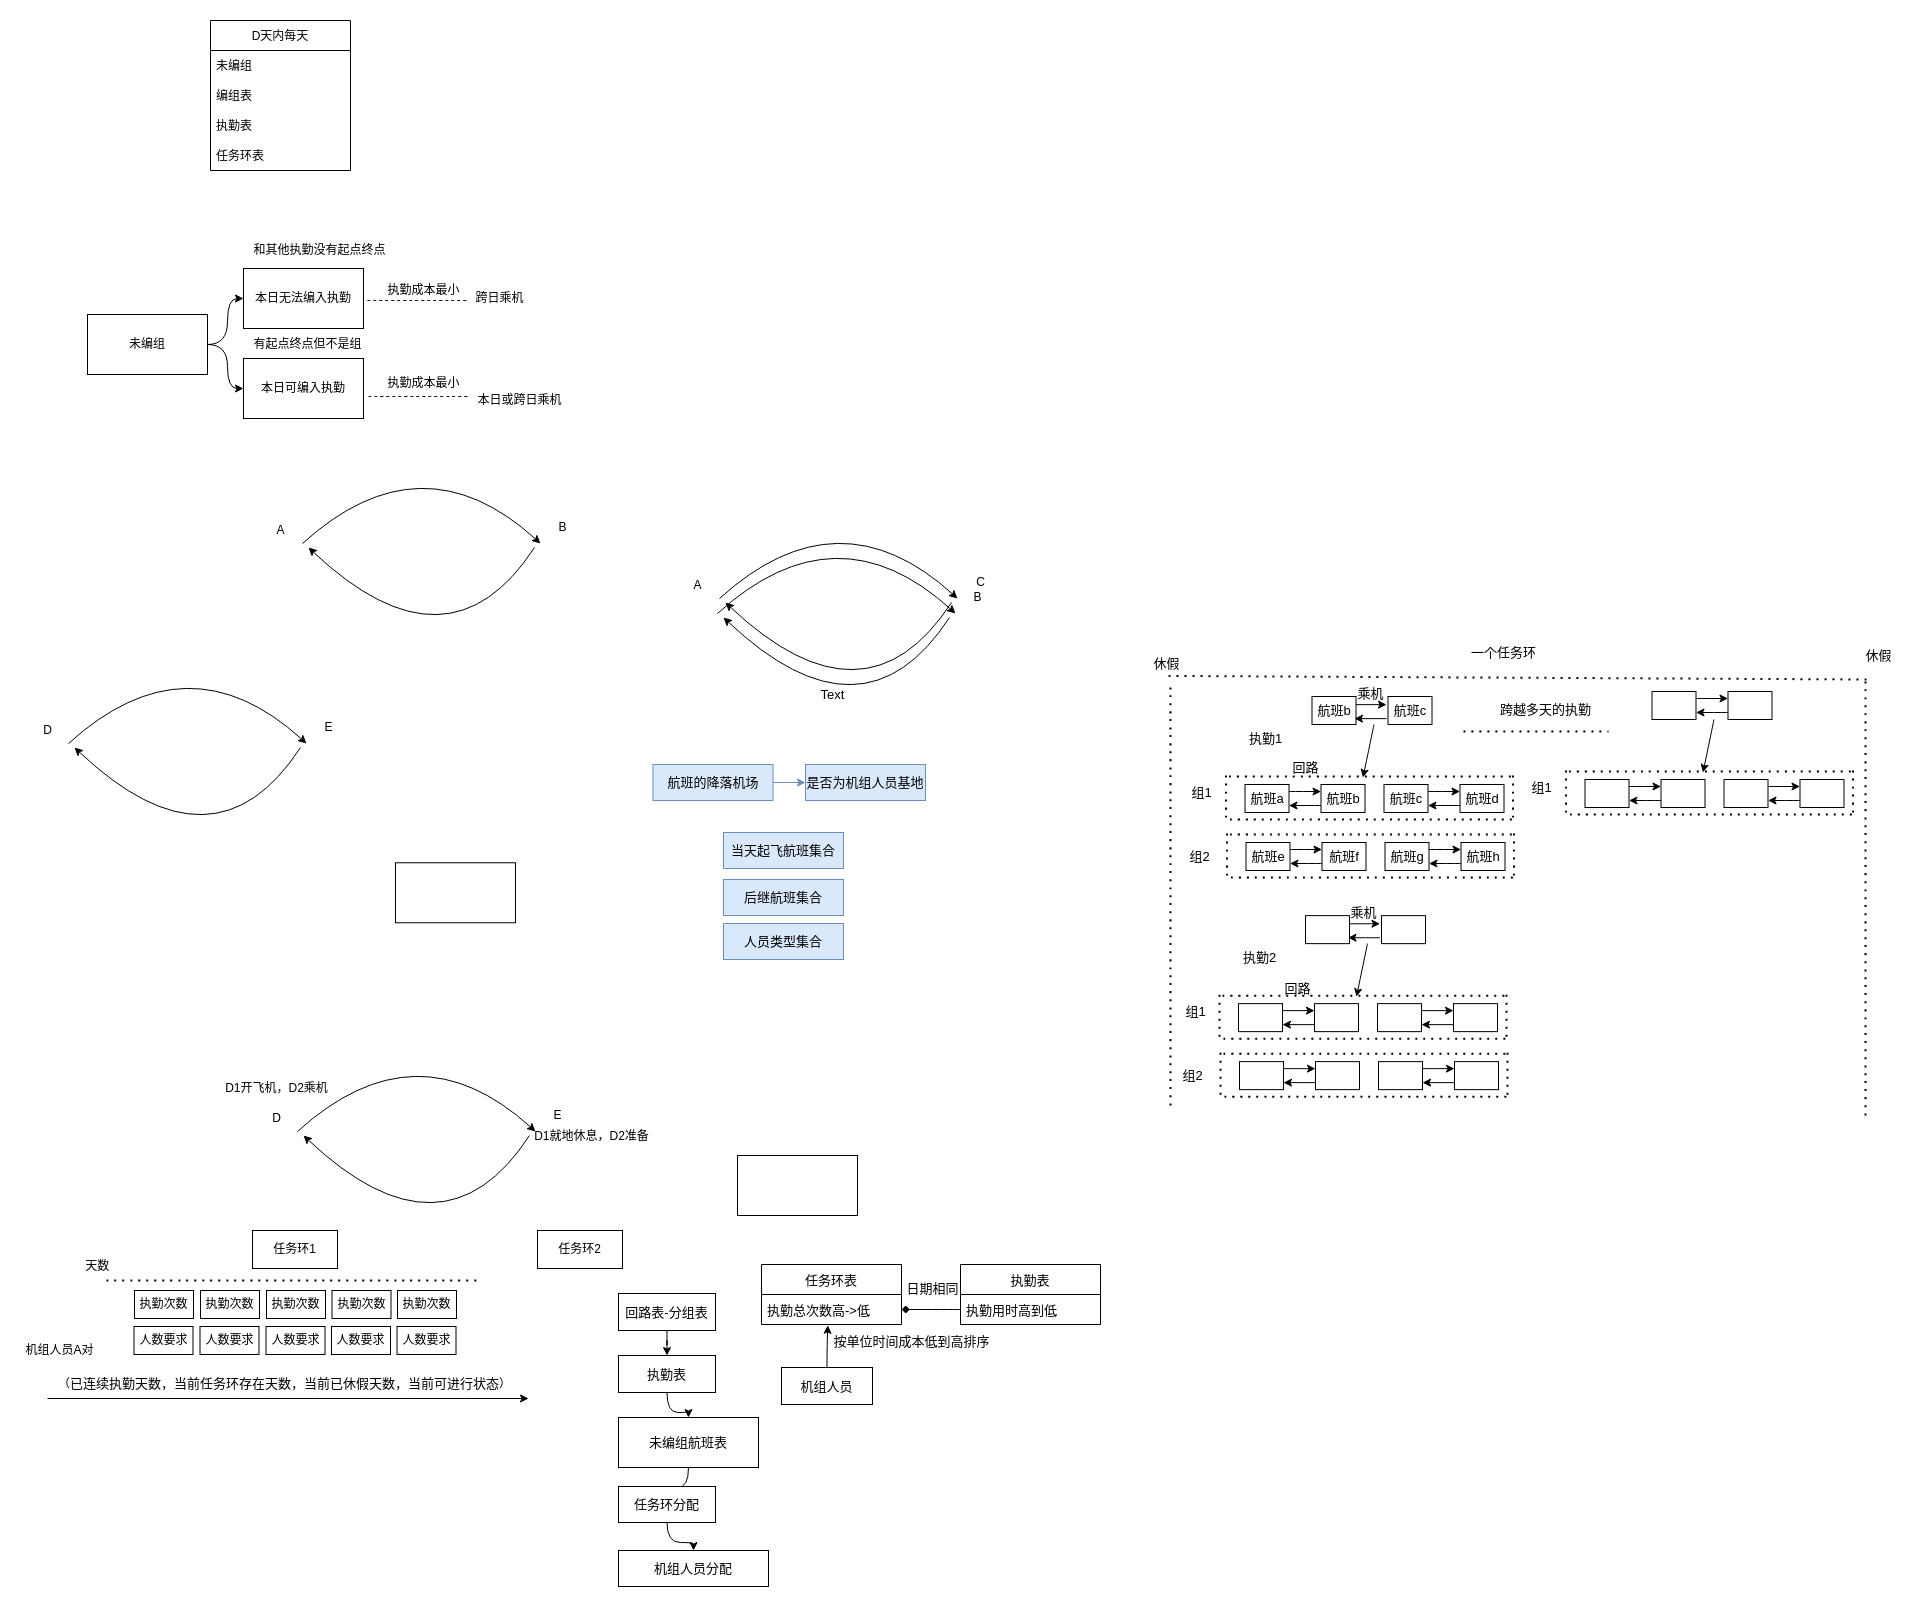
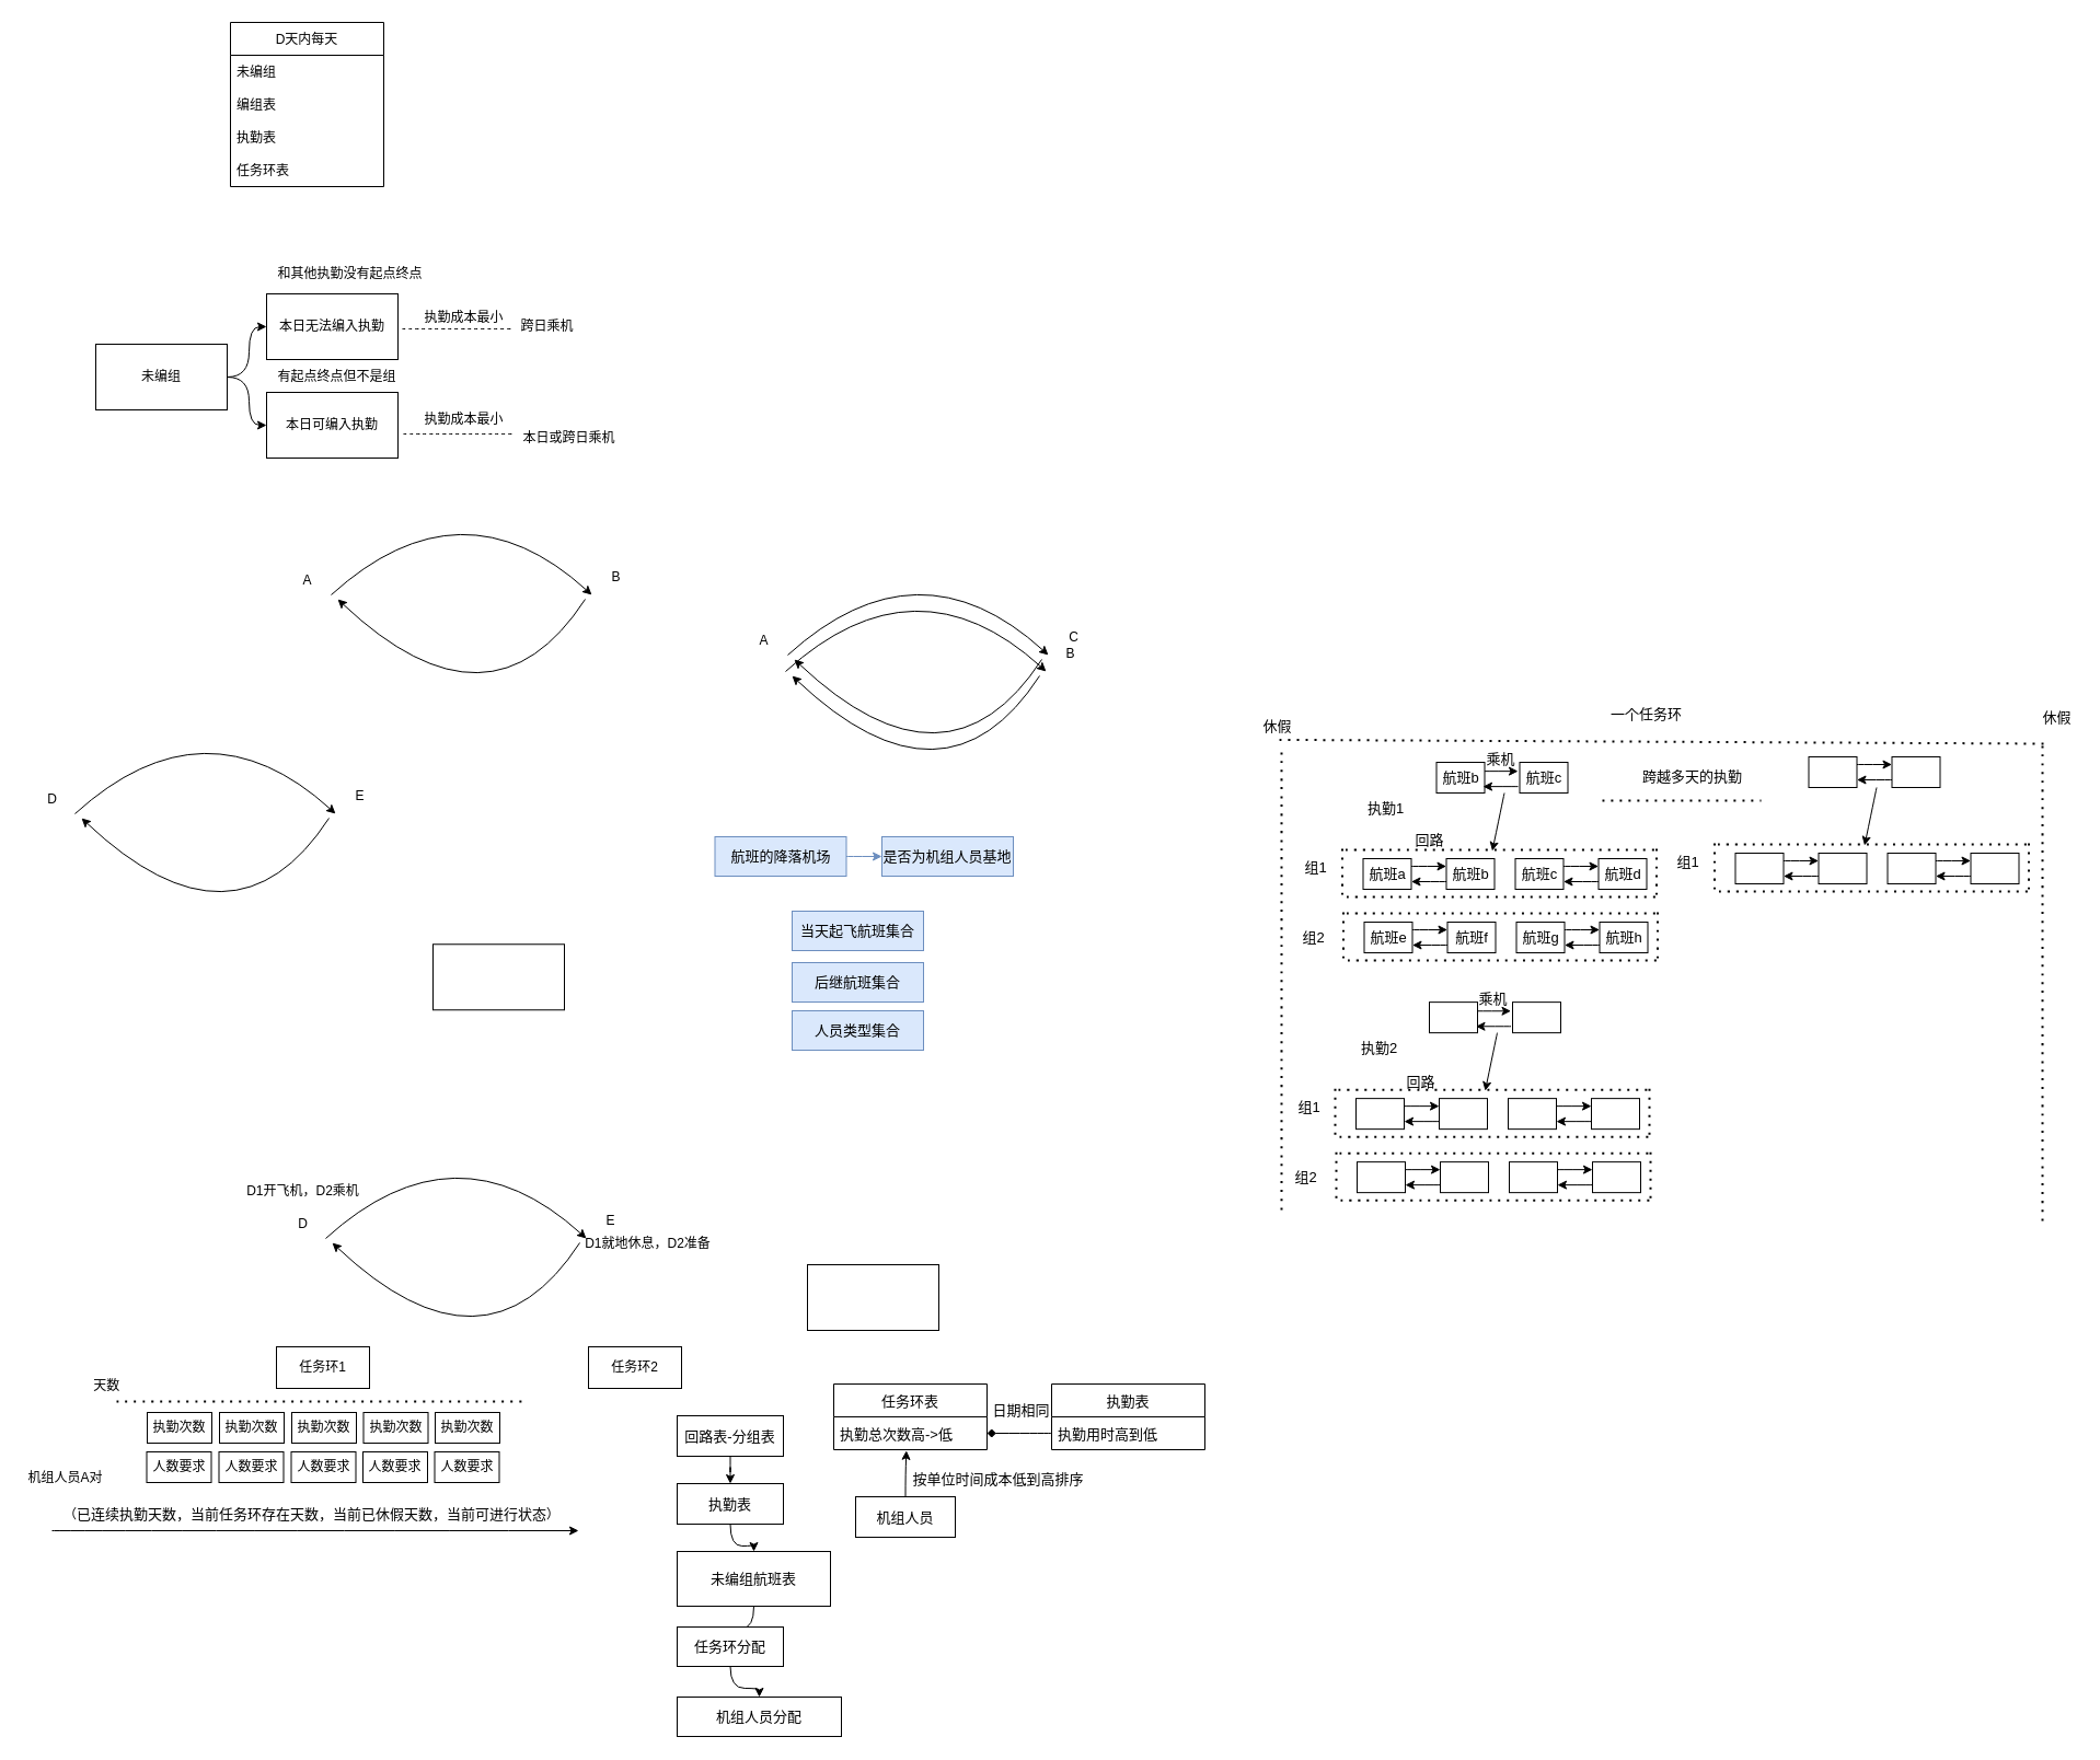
- <mxCell id="124" value="Text" style="text;html=1;align=center;verticalAlign=middle;resizable=0;points=[];autosize=1;strokeColor=none;fillColor=none;fontSize=13;" vertex="1" parent="1"><mxGeometry x="812" y="684" width="40" height="20" as="geometry" /></mxCell>
- <mxCell id="170" value="按单位时间成本低到高排序" style="text;html=1;align=center;verticalAlign=middle;resizable=0;points=[];autosize=1;strokeColor=none;fillColor=none;fontSize=13;" vertex="1" parent="1"><mxGeometry x="828" y="1331" width="166" height="20" as="geometry" /></mxCell>
+ <mxCell id="170" value="按单位时间成本低到高排序" style="text;html=1;align=center;verticalAlign=middle;resizable=0;points=[];autosize=1;strokeColor=none;fillColor=none;fontSize=13;" vertex="1" parent="1"><mxGeometry x="828" y="1341" width="166" height="20" as="geometry" /></mxCell>
